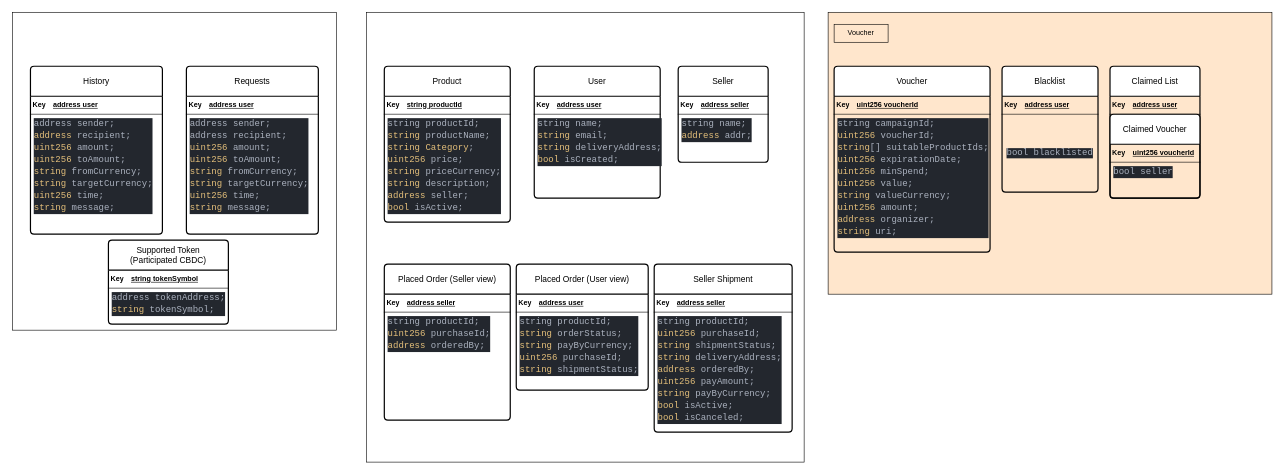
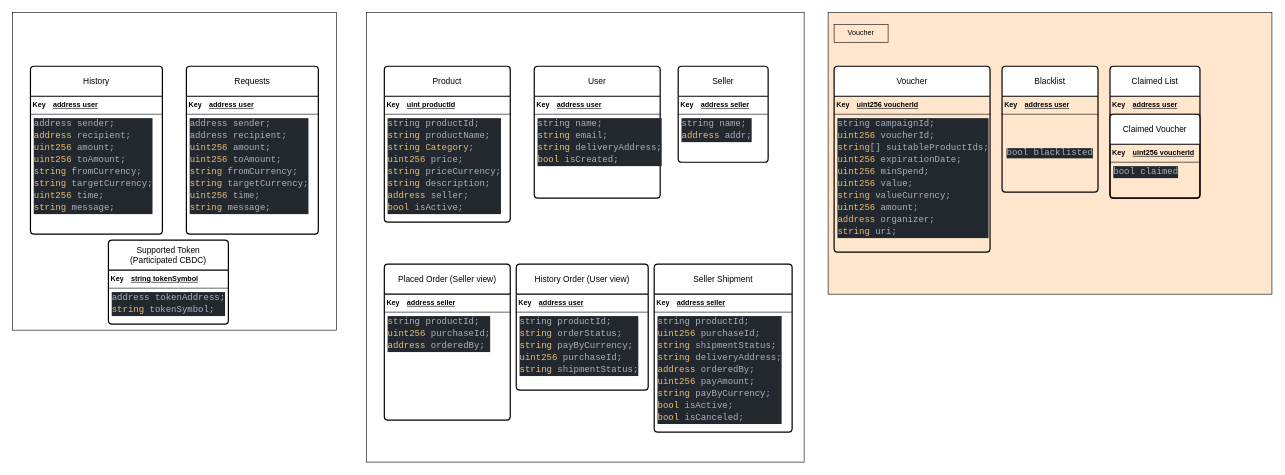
- <mxCell id="26" value="string productId" style="shape=partialRectangle;connectable=0;fillColor=none;top=0;left=0;bottom=0;right=0;align=left;spacingLeft=6;fontStyle=5;overflow=hidden;whiteSpace=wrap;html=1;" vertex="1" parent="24"><mxGeometry x="30" width="180" height="30" as="geometry"><mxRectangle width="180" height="30" as="alternateBounds" /></mxGeometry></mxCell>
+ <mxCell id="26" value="uint productId" style="shape=partialRectangle;connectable=0;fillColor=none;top=0;left=0;bottom=0;right=0;align=left;spacingLeft=6;fontStyle=5;overflow=hidden;whiteSpace=wrap;html=1;" vertex="1" parent="24"><mxGeometry x="30" width="180" height="30" as="geometry"><mxRectangle width="180" height="30" as="alternateBounds" /></mxGeometry></mxCell>
- <mxCell id="81" value="&lt;div style=&quot;color: rgb(171, 178, 191); background-color: rgb(35, 39, 46); font-family: &amp;quot;JetBrains Mono&amp;quot;, Consolas, &amp;quot;Courier New&amp;quot;, monospace; font-size: 15px; line-height: 20px;&quot;&gt;&lt;div style=&quot;line-height: 20px;&quot;&gt;&lt;div style=&quot;line-height: 20px;&quot;&gt;&lt;div style=&quot;&quot;&gt;bool seller&lt;/div&gt;&lt;/div&gt;&lt;/div&gt;&lt;/div&gt;" style="align=left;strokeColor=none;fillColor=none;spacingLeft=4;fontSize=12;verticalAlign=top;resizable=0;rotatable=0;part=1;html=1;" vertex="1" parent="76"><mxGeometry y="80" width="150" height="60" as="geometry" /></mxCell>
+ <mxCell id="81" value="&lt;div style=&quot;color: rgb(171, 178, 191); background-color: rgb(35, 39, 46); font-family: &amp;quot;JetBrains Mono&amp;quot;, Consolas, &amp;quot;Courier New&amp;quot;, monospace; font-size: 15px; line-height: 20px;&quot;&gt;&lt;div style=&quot;line-height: 20px;&quot;&gt;&lt;div style=&quot;line-height: 20px;&quot;&gt;&lt;div style=&quot;&quot;&gt;bool claimed&lt;/div&gt;&lt;/div&gt;&lt;/div&gt;&lt;/div&gt;" style="align=left;strokeColor=none;fillColor=none;spacingLeft=4;fontSize=12;verticalAlign=top;resizable=0;rotatable=0;part=1;html=1;" vertex="1" parent="76"><mxGeometry y="80" width="150" height="60" as="geometry" /></mxCell>
- <mxCell id="34" value="Placed Order (User view)" style="swimlane;childLayout=stackLayout;horizontal=1;startSize=50;horizontalStack=0;rounded=1;fontSize=14;fontStyle=0;strokeWidth=2;resizeParent=0;resizeLast=1;shadow=0;dashed=0;align=center;arcSize=4;whiteSpace=wrap;html=1;" vertex="1" parent="1"><mxGeometry x="860" y="440" width="220" height="210" as="geometry" /></mxCell>
+ <mxCell id="34" value="History Order (User view)" style="swimlane;childLayout=stackLayout;horizontal=1;startSize=50;horizontalStack=0;rounded=1;fontSize=14;fontStyle=0;strokeWidth=2;resizeParent=0;resizeLast=1;shadow=0;dashed=0;align=center;arcSize=4;whiteSpace=wrap;html=1;" vertex="1" parent="1"><mxGeometry x="860" y="440" width="220" height="210" as="geometry" /></mxCell>
